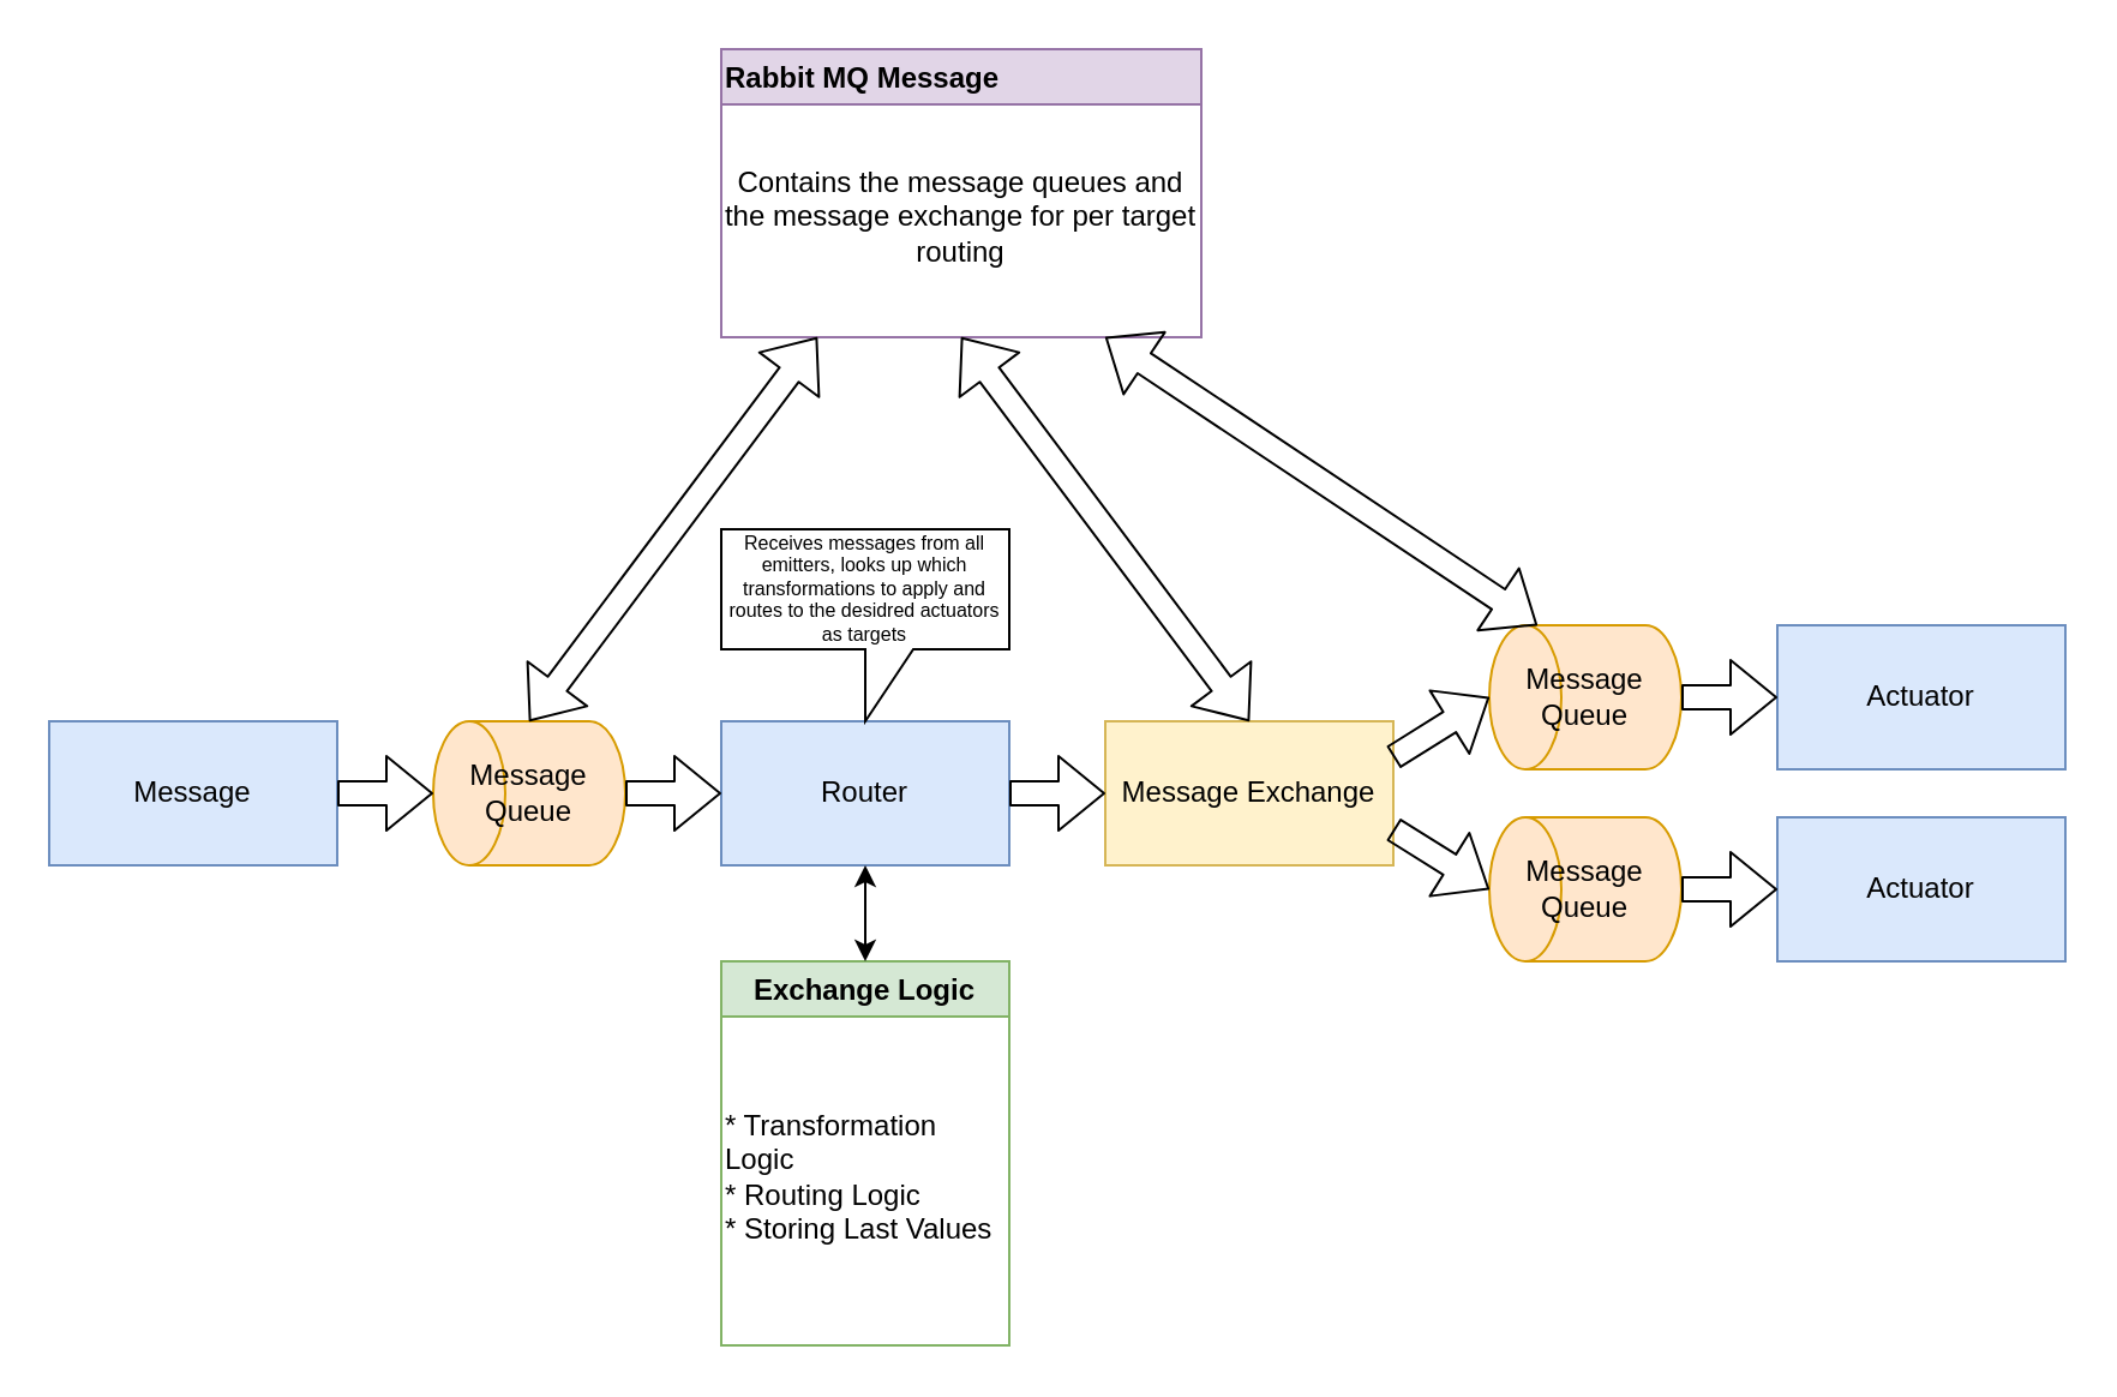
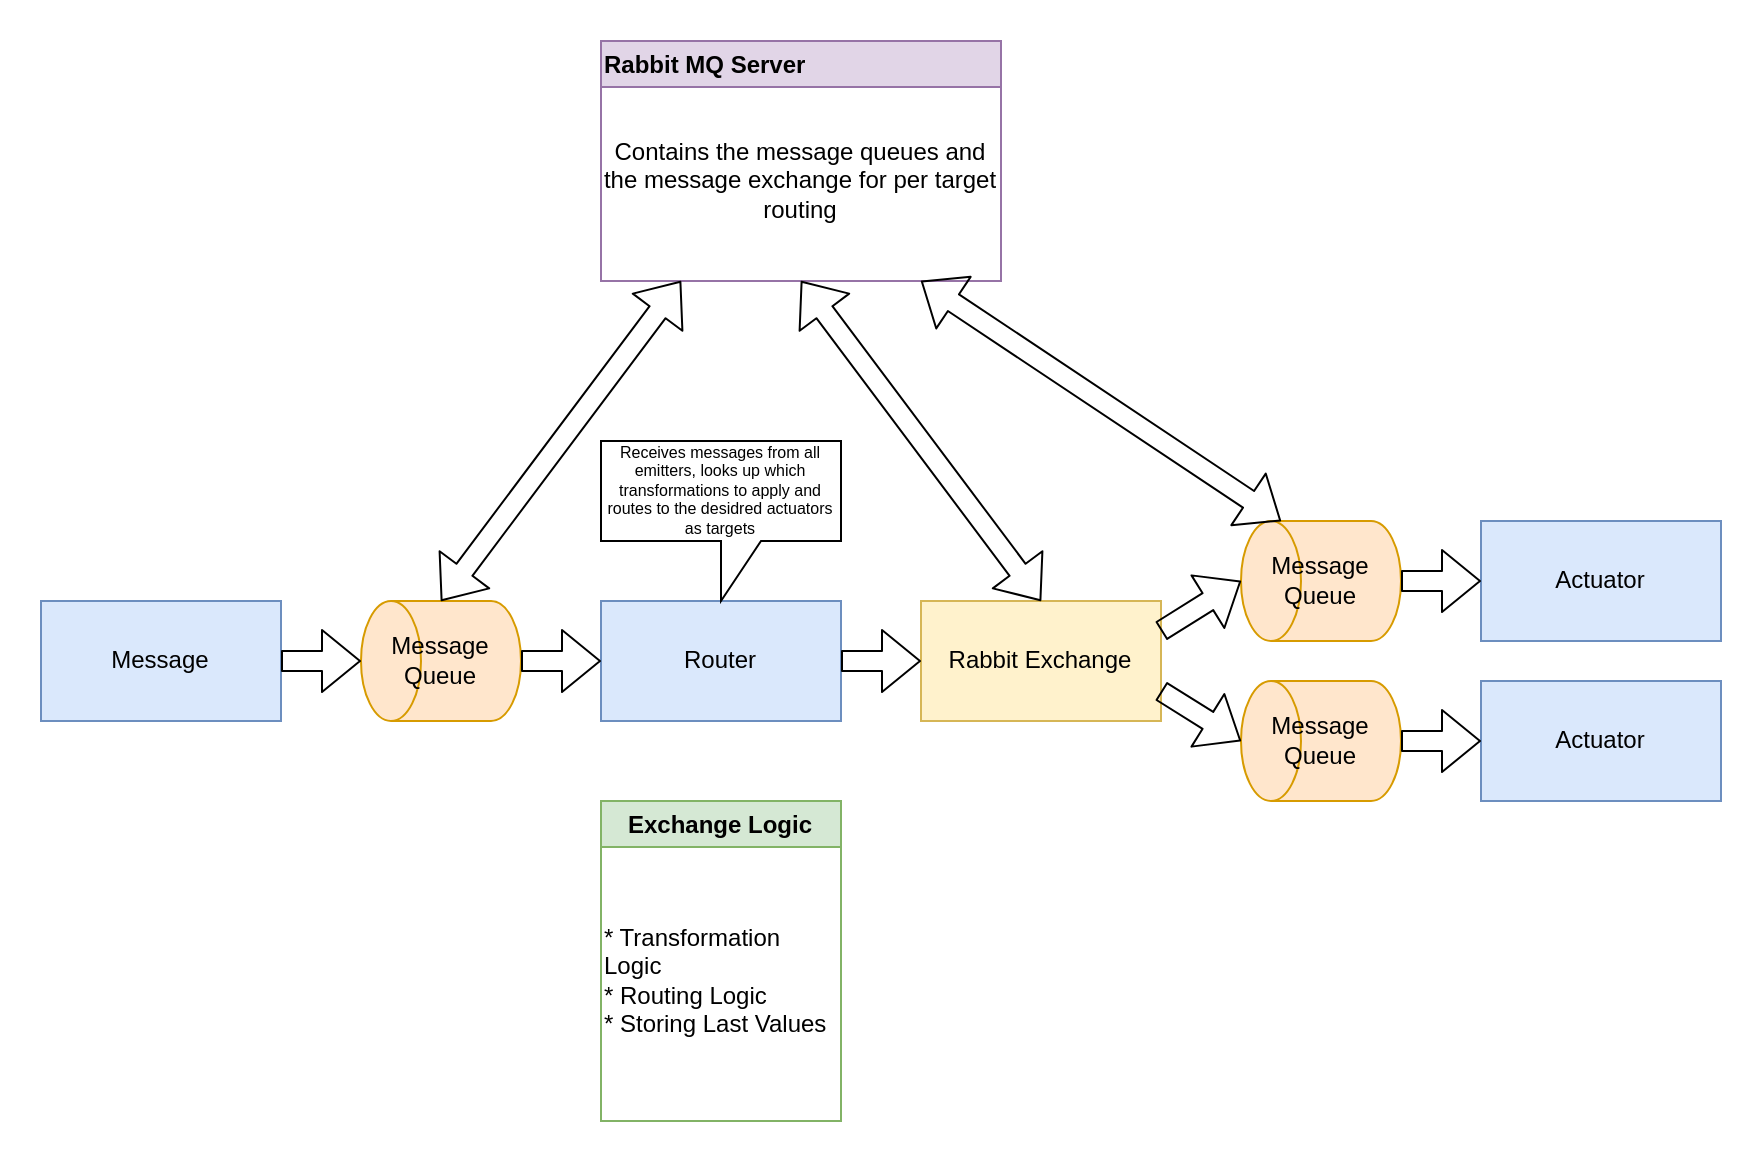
- <mxCell id="28" value="Rabbit MQ Message" style="swimlane;align=left;fillColor=#e1d5e7;strokeColor=#9673a6;" vertex="1" parent="1"><mxGeometry x="300" y="20" width="200" height="120" as="geometry" /></mxCell>
+ <mxCell id="28" value="Rabbit MQ Server" style="swimlane;align=left;fillColor=#e1d5e7;strokeColor=#9673a6;" vertex="1" parent="1"><mxGeometry x="300" y="20" width="200" height="120" as="geometry" /></mxCell>
- <mxCell id="11" value="Message Exchange" style="text;html=1;strokeColor=#d6b656;fillColor=#fff2cc;align=center;verticalAlign=middle;whiteSpace=wrap;rounded=0;" vertex="1" parent="1"><mxGeometry x="460" y="300" width="120" height="60" as="geometry" /></mxCell>
+ <mxCell id="11" value="Rabbit Exchange" style="text;html=1;strokeColor=#d6b656;fillColor=#fff2cc;align=center;verticalAlign=middle;whiteSpace=wrap;rounded=0;" vertex="1" parent="1"><mxGeometry x="460" y="300" width="120" height="60" as="geometry" /></mxCell>
- <mxCell id="27" value="" style="endArrow=classic;startArrow=classic;html=1;exitX=0.5;exitY=0;exitDx=0;exitDy=0;entryX=0.5;entryY=1;entryDx=0;entryDy=0;" edge="1" parent="1" source="25" target="7"><mxGeometry width="50" height="50" relative="1" as="geometry"><mxPoint x="470" y="380" as="sourcePoint" /><mxPoint x="520" y="330" as="targetPoint" /></mxGeometry></mxCell>
